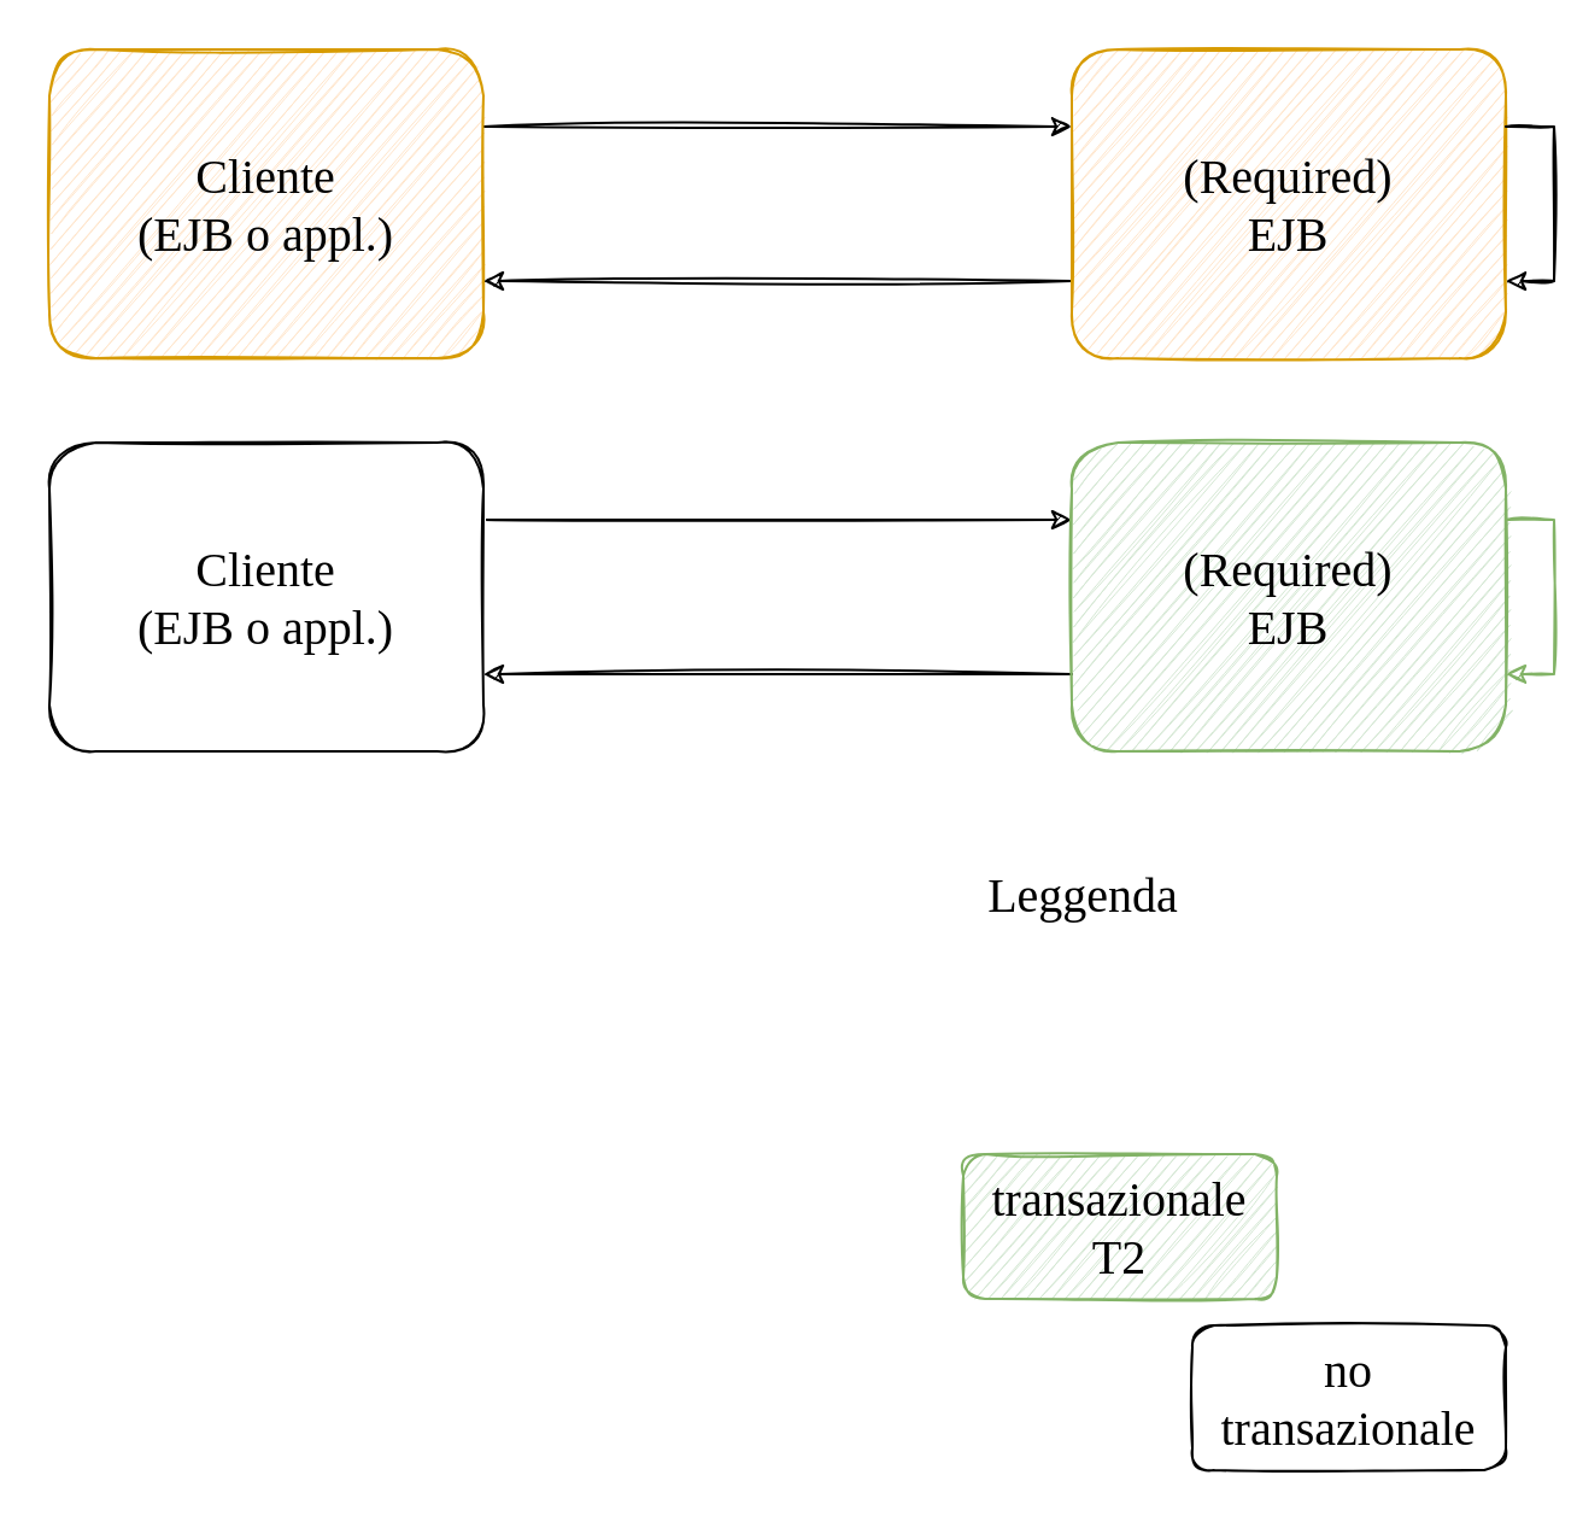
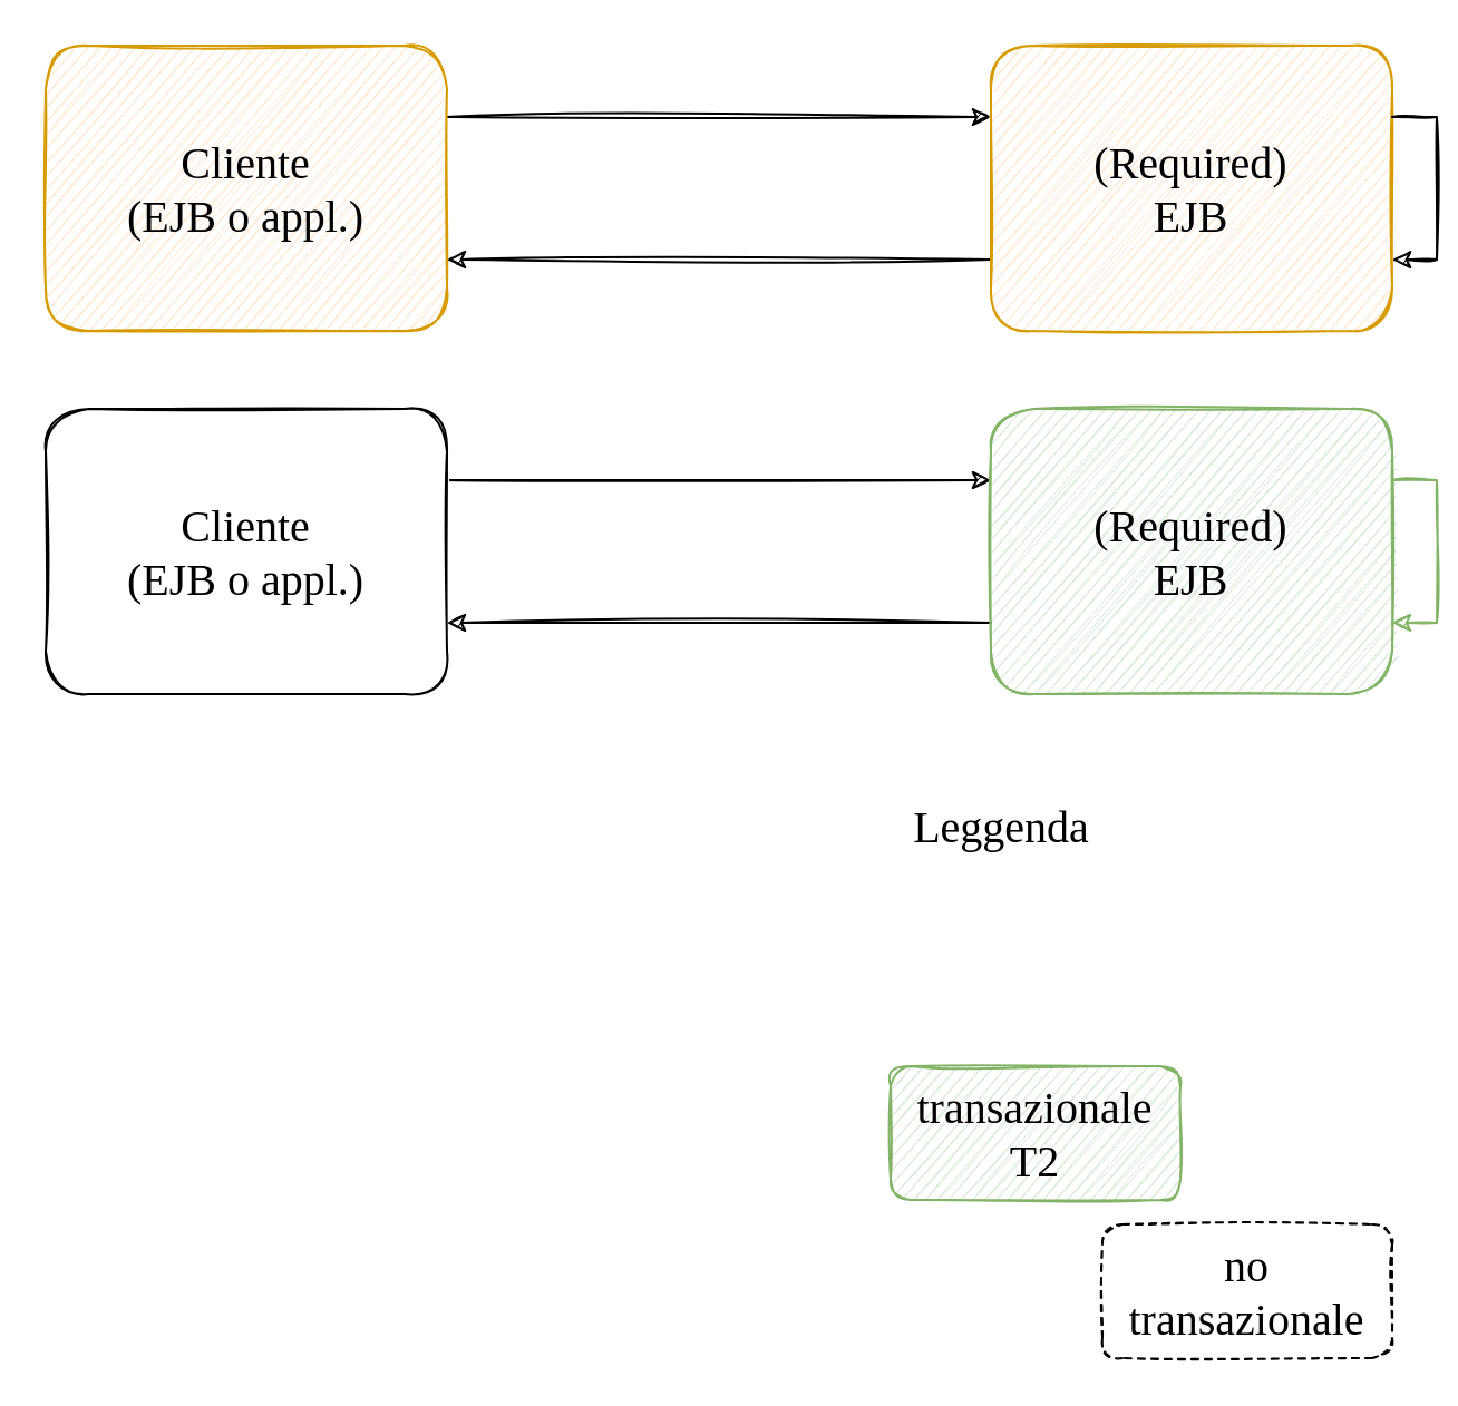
- <mxCell id="7" value="no transazionale" style="rounded=1;whiteSpace=wrap;html=1;sketch=1;fontSize=20;fontFamily=Architects Daughter;fontSource=https%3A%2F%2Ffonts.googleapis.com%2Fcss%3Ffamily%3DArchitects%2BDaughter;" parent="1" vertex="1"><mxGeometry x="494" y="549" width="130" height="60" as="geometry" /></mxCell>
+ <mxCell id="7" value="no transazionale" style="rounded=1;whiteSpace=wrap;html=1;sketch=1;fontSize=20;fontFamily=Architects Daughter;fontSource=https%3A%2F%2Ffonts.googleapis.com%2Fcss%3Ffamily%3DArchitects%2BDaughter;dashed=1;" parent="1" vertex="1"><mxGeometry x="494" y="549" width="130" height="60" as="geometry" /></mxCell>
